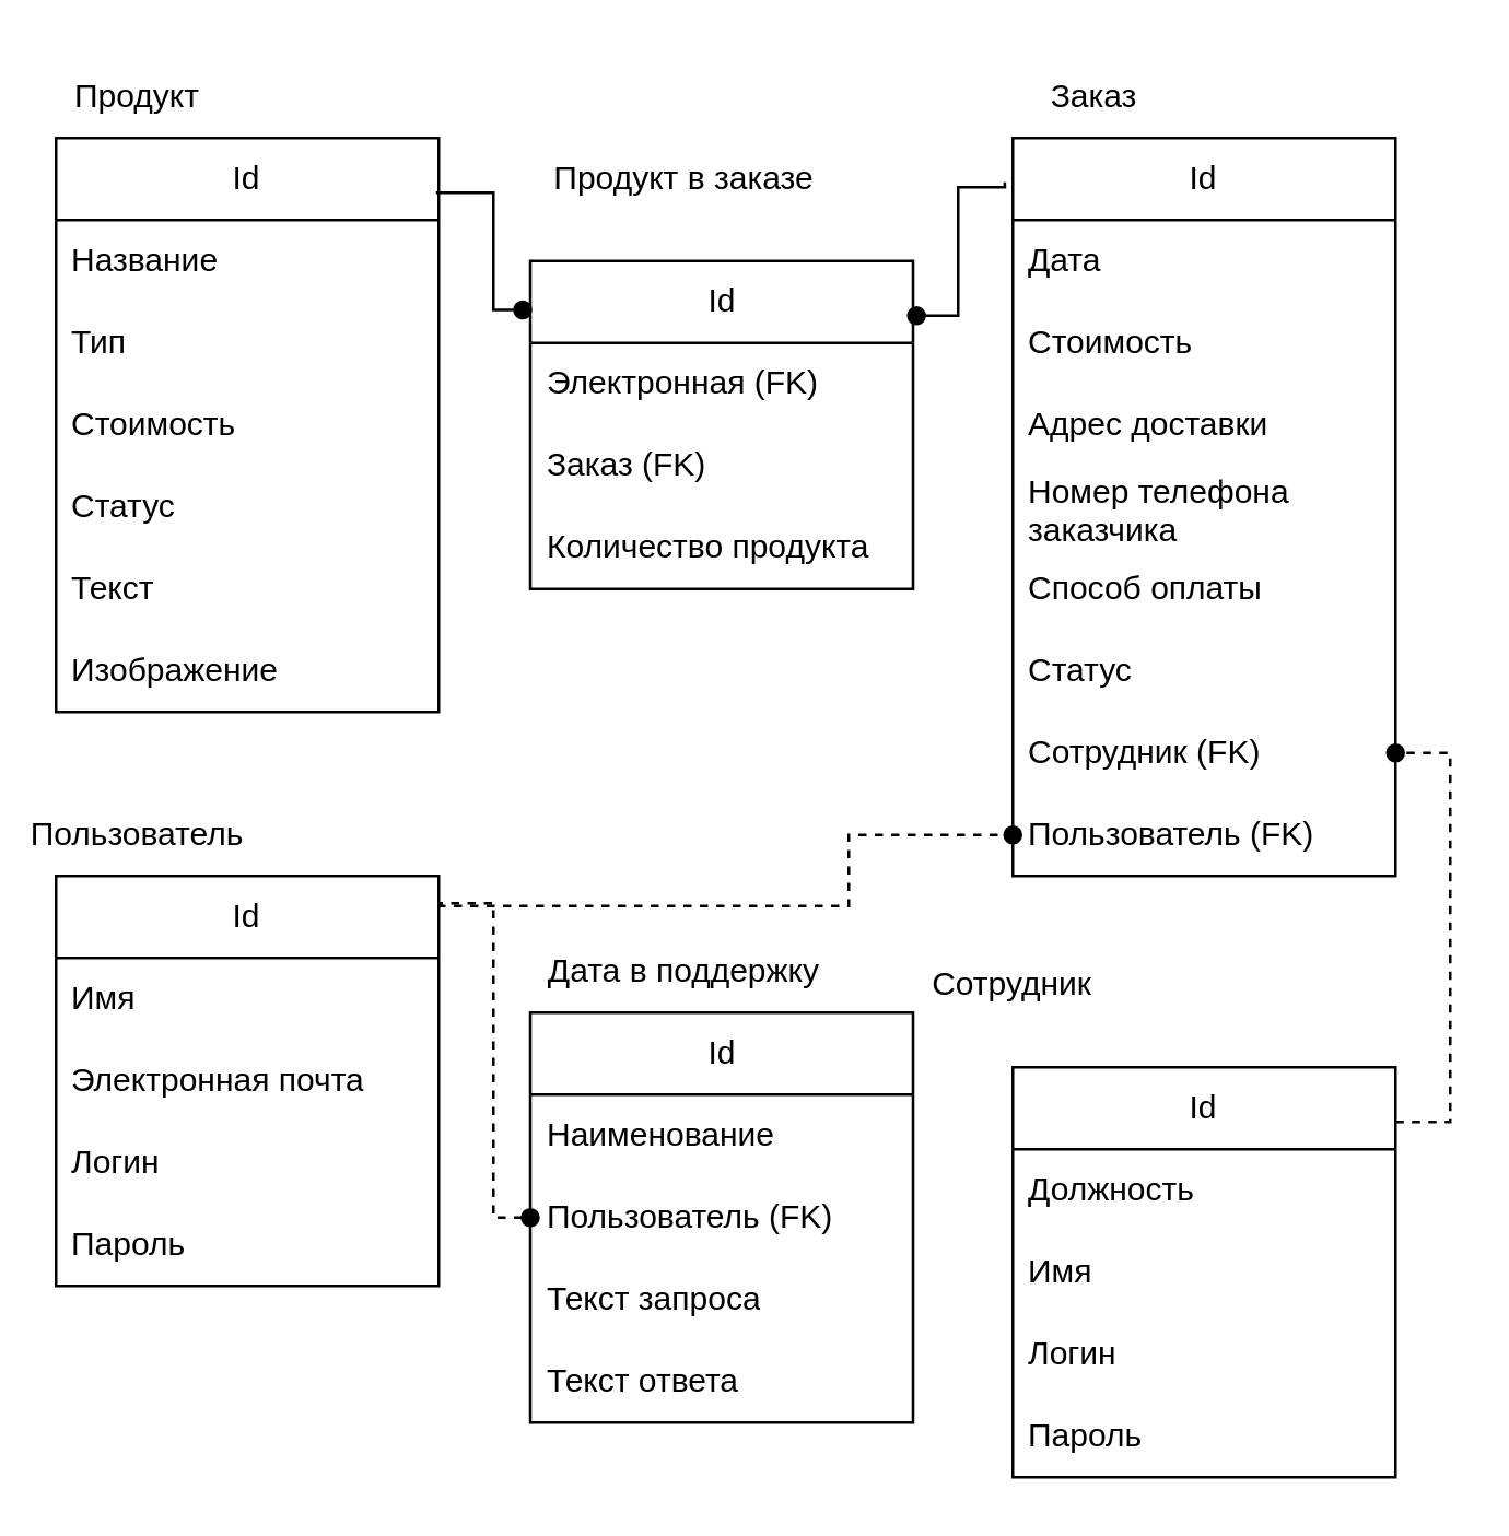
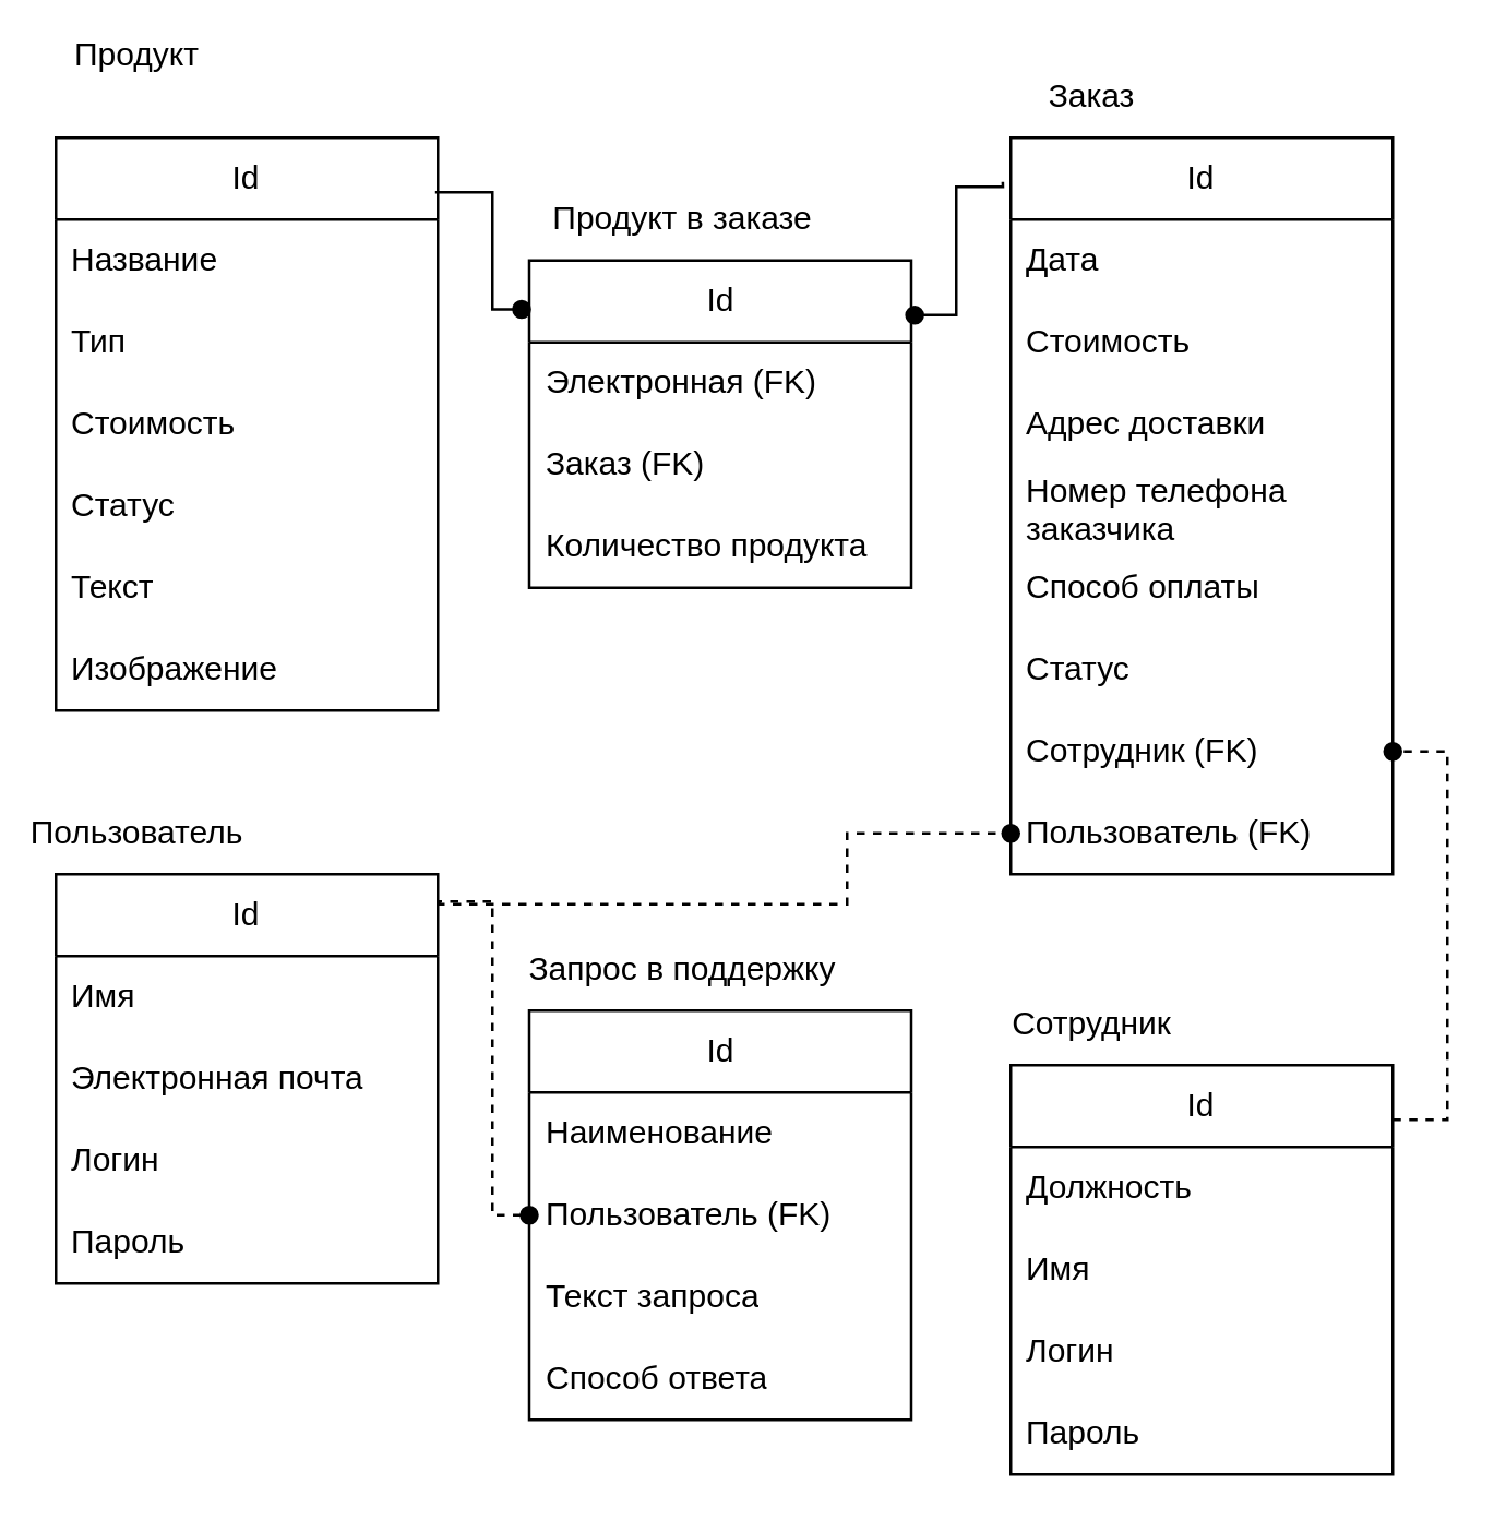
- <mxCell id="37" value="Продукт" style="text;html=1;strokeColor=none;fillColor=none;align=center;verticalAlign=middle;whiteSpace=wrap;rounded=0;" parent="1" vertex="1"><mxGeometry x="20" y="20" width="60" height="30" as="geometry" /></mxCell>
+ <mxCell id="37" value="Продукт" style="text;html=1;strokeColor=none;fillColor=none;align=center;verticalAlign=middle;whiteSpace=wrap;rounded=0;" parent="1" vertex="1"><mxGeometry x="20" y="5" width="60" height="30" as="geometry" /></mxCell>
- <mxCell id="38" value="Продукт в заказе" style="text;html=1;strokeColor=none;fillColor=none;align=center;verticalAlign=middle;whiteSpace=wrap;rounded=0;" parent="1" vertex="1"><mxGeometry x="200" y="50" width="100" height="30" as="geometry" /></mxCell>
+ <mxCell id="38" value="Продукт в заказе" style="text;html=1;strokeColor=none;fillColor=none;align=center;verticalAlign=middle;whiteSpace=wrap;rounded=0;" parent="1" vertex="1"><mxGeometry x="200" y="65" width="100" height="30" as="geometry" /></mxCell>
- <mxCell id="47" value="Дата в поддержку" style="text;html=1;strokeColor=none;fillColor=none;align=center;verticalAlign=middle;whiteSpace=wrap;rounded=0;" vertex="1" parent="1"><mxGeometry x="185" y="340" width="130" height="30" as="geometry" /></mxCell>
+ <mxCell id="47" value="Запрос в поддержку" style="text;html=1;strokeColor=none;fillColor=none;align=center;verticalAlign=middle;whiteSpace=wrap;rounded=0;" vertex="1" parent="1"><mxGeometry x="185" y="340" width="130" height="30" as="geometry" /></mxCell>
- <mxCell id="40" value="Сотрудник" style="text;html=1;strokeColor=none;fillColor=none;align=center;verticalAlign=middle;whiteSpace=wrap;rounded=0;" parent="1" vertex="1"><mxGeometry x="340" y="345" width="60" height="30" as="geometry" /></mxCell>
+ <mxCell id="40" value="Сотрудник" style="text;html=1;strokeColor=none;fillColor=none;align=center;verticalAlign=middle;whiteSpace=wrap;rounded=0;" parent="1" vertex="1"><mxGeometry x="370" y="360" width="60" height="30" as="geometry" /></mxCell>
- <mxCell id="45" value="Текст ответа" style="text;strokeColor=none;fillColor=none;align=left;verticalAlign=middle;spacingLeft=4;spacingRight=4;overflow=hidden;points=[[0,0.5],[1,0.5]];portConstraint=eastwest;rotatable=0;whiteSpace=wrap;html=1;" vertex="1" parent="41"><mxGeometry y="120" width="140" height="30" as="geometry" /></mxCell>
+ <mxCell id="45" value="Способ ответа" style="text;strokeColor=none;fillColor=none;align=left;verticalAlign=middle;spacingLeft=4;spacingRight=4;overflow=hidden;points=[[0,0.5],[1,0.5]];portConstraint=eastwest;rotatable=0;whiteSpace=wrap;html=1;" vertex="1" parent="41"><mxGeometry y="120" width="140" height="30" as="geometry" /></mxCell>
